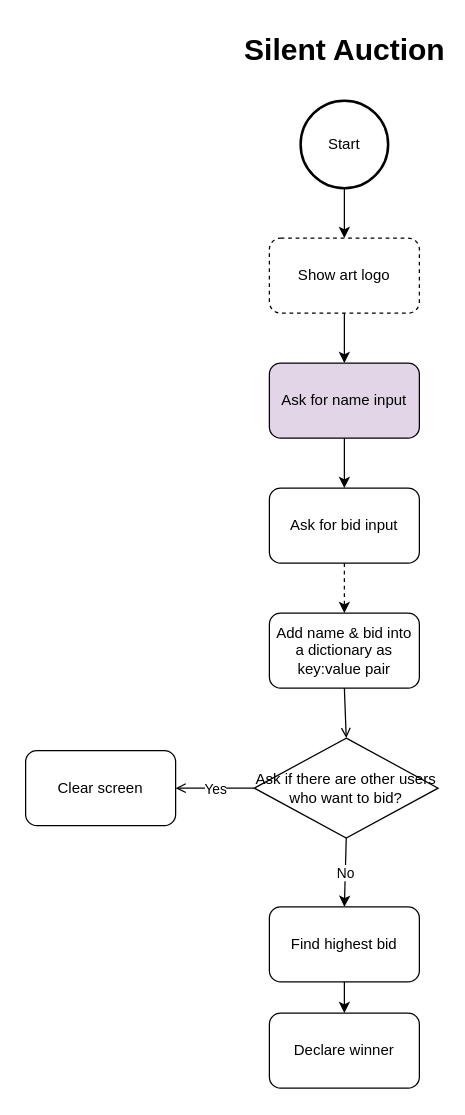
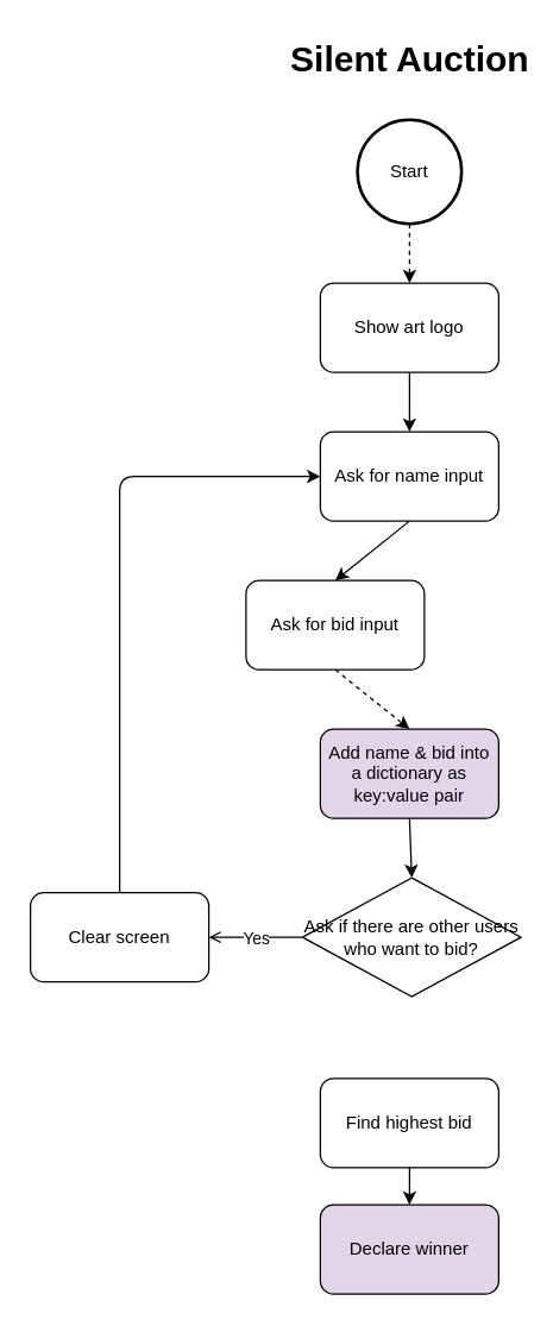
- <mxCell id="5" value="" style="endArrow=classic;html=1;exitX=0.5;exitY=1;exitDx=0;exitDy=0;exitPerimeter=0;entryX=0.5;entryY=0;entryDx=0;entryDy=0;" edge="1" parent="1" source="2" target="4"><mxGeometry width="50" height="50" relative="1" as="geometry"><mxPoint x="250" y="230" as="sourcePoint" /><mxPoint x="300" y="180" as="targetPoint" /></mxGeometry></mxCell>
+ <mxCell id="5" value="" style="endArrow=classic;html=1;exitX=0.5;exitY=1;exitDx=0;exitDy=0;exitPerimeter=0;entryX=0.5;entryY=0;entryDx=0;entryDy=0;dashed=1;" edge="1" parent="1" source="2" target="4"><mxGeometry width="50" height="50" relative="1" as="geometry"><mxPoint x="250" y="230" as="sourcePoint" /><mxPoint x="300" y="180" as="targetPoint" /></mxGeometry></mxCell>
- <mxCell id="4" value="Show art logo" style="rounded=1;whiteSpace=wrap;html=1;dashed=1;" vertex="1" parent="1"><mxGeometry x="215" y="190" width="120" height="60" as="geometry" /></mxCell>
+ <mxCell id="4" value="Show art logo" style="rounded=1;whiteSpace=wrap;html=1;" vertex="1" parent="1"><mxGeometry x="215" y="190" width="120" height="60" as="geometry" /></mxCell>
- <mxCell id="6" value="Ask for name input" style="rounded=1;whiteSpace=wrap;html=1;fillColor=#e1d5e7;" vertex="1" parent="1"><mxGeometry x="215" y="290" width="120" height="60" as="geometry" /></mxCell>
+ <mxCell id="6" value="Ask for name input" style="rounded=1;whiteSpace=wrap;html=1;" vertex="1" parent="1"><mxGeometry x="215" y="290" width="120" height="60" as="geometry" /></mxCell>
+ <mxCell id="22" value="" style="endArrow=classic;html=1;exitX=0.5;exitY=0;exitDx=0;exitDy=0;entryX=0;entryY=0.5;entryDx=0;entryDy=0;" edge="1" parent="1" source="19" target="6"><mxGeometry width="50" height="50" relative="1" as="geometry"><mxPoint x="250" y="510" as="sourcePoint" /><mxPoint x="300" y="460" as="targetPoint" /><Array as="points"><mxPoint x="80" y="320" /></Array></mxGeometry></mxCell>
- <mxCell id="8" value="Ask for bid input" style="rounded=1;whiteSpace=wrap;html=1;" vertex="1" parent="1"><mxGeometry x="215" y="390" width="120" height="60" as="geometry" /></mxCell>
+ <mxCell id="8" value="Ask for bid input" style="rounded=1;whiteSpace=wrap;html=1;" vertex="1" parent="1"><mxGeometry x="165" y="390" width="120" height="60" as="geometry" /></mxCell>
- <mxCell id="10" value="Add name &amp;amp; bid into a dictionary as key:value pair" style="rounded=1;whiteSpace=wrap;html=1;" vertex="1" parent="1"><mxGeometry x="215" y="490" width="120" height="60" as="geometry" /></mxCell>
+ <mxCell id="10" value="Add name &amp;amp; bid into a dictionary as key:value pair" style="rounded=1;whiteSpace=wrap;html=1;fillColor=#e1d5e7;" vertex="1" parent="1"><mxGeometry x="215" y="490" width="120" height="60" as="geometry" /></mxCell>
- <mxCell id="13" value="" style="endArrow=open;html=1;exitX=0.5;exitY=1;exitDx=0;exitDy=0;entryX=0.5;entryY=0;entryDx=0;entryDy=0;" edge="1" parent="1" source="10" target="12"><mxGeometry width="50" height="50" relative="1" as="geometry"><mxPoint x="250" y="610" as="sourcePoint" /><mxPoint x="300" y="560" as="targetPoint" /></mxGeometry></mxCell>
+ <mxCell id="13" value="" style="endArrow=classic;html=1;exitX=0.5;exitY=1;exitDx=0;exitDy=0;entryX=0.5;entryY=0;entryDx=0;entryDy=0;" edge="1" parent="1" source="10" target="12"><mxGeometry width="50" height="50" relative="1" as="geometry"><mxPoint x="250" y="610" as="sourcePoint" /><mxPoint x="300" y="560" as="targetPoint" /></mxGeometry></mxCell>
- <mxCell id="16" value="" style="endArrow=classic;html=1;exitX=0.5;exitY=1;exitDx=0;exitDy=0;entryX=0.5;entryY=0;entryDx=0;entryDy=0;" edge="1" parent="1" source="12" target="14"><mxGeometry relative="1" as="geometry"><mxPoint x="220" y="680" as="sourcePoint" /><mxPoint x="320" y="680" as="targetPoint" /></mxGeometry></mxCell>
- <mxCell id="17" value="No" style="edgeLabel;resizable=0;html=1;align=center;verticalAlign=middle;" connectable="0" vertex="1" parent="16"><mxGeometry relative="1" as="geometry" /></mxCell>
- <mxCell id="15" value="Declare winner" style="rounded=1;whiteSpace=wrap;html=1;" vertex="1" parent="1"><mxGeometry x="215" y="810" width="120" height="60" as="geometry" /></mxCell>
+ <mxCell id="15" value="Declare winner" style="rounded=1;whiteSpace=wrap;html=1;fillColor=#e1d5e7;" vertex="1" parent="1"><mxGeometry x="215" y="810" width="120" height="60" as="geometry" /></mxCell>
